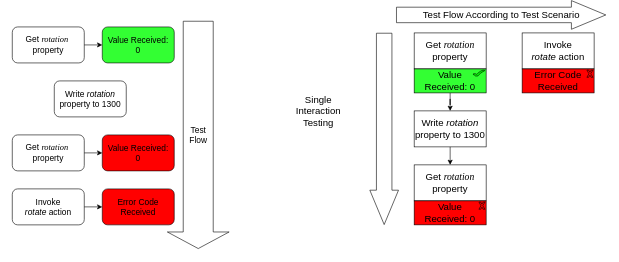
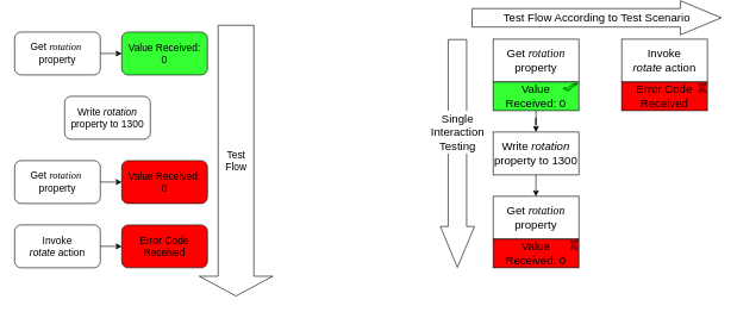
- <mxCell id="24" value="Single Interaction Testing" style="text;html=1;strokeColor=none;fillColor=#ffffff;align=center;verticalAlign=middle;whiteSpace=wrap;rounded=0;fontSize=16;" parent="1" vertex="1"><mxGeometry x="484" y="150" width="93" height="60" as="geometry" /></mxCell>
+ <mxCell id="24" value="Single Interaction Testing" style="text;html=1;strokeColor=none;fillColor=#ffffff;align=center;verticalAlign=middle;whiteSpace=wrap;rounded=0;fontSize=16;" parent="1" vertex="1"><mxGeometry x="594" y="150" width="93" height="60" as="geometry" /></mxCell>
